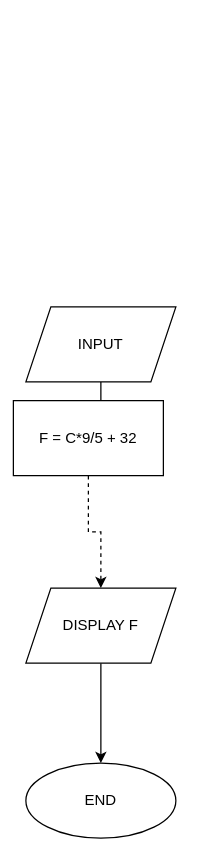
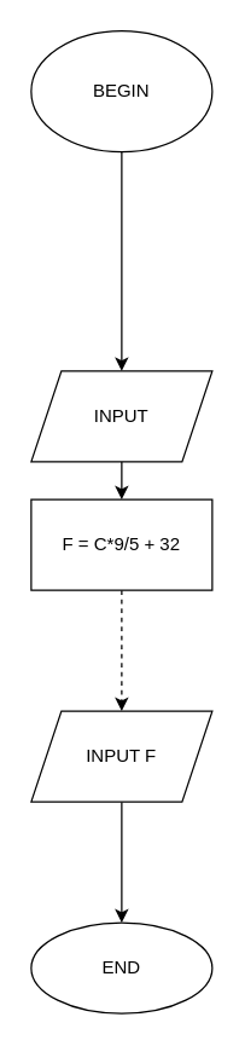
+ <mxCell id="3" value="BEGIN" style="ellipse;whiteSpace=wrap;html=1;" vertex="1" parent="1"><mxGeometry x="20" y="20" width="120" height="80" as="geometry" /></mxCell>
+ <mxCell id="2" value="" style="edgeStyle=orthogonalEdgeStyle;rounded=0;orthogonalLoop=1;jettySize=auto;html=1;" edge="1" parent="1" source="3" target="5"><mxGeometry relative="1" as="geometry" /></mxCell>
- <mxCell id="7" value="F = C*9/5 + 32" style="whiteSpace=wrap;html=1;" vertex="1" parent="1"><mxGeometry x="10" y="320" width="120" height="60" as="geometry" /></mxCell>
+ <mxCell id="7" value="F = C*9/5 + 32" style="whiteSpace=wrap;html=1;" vertex="1" parent="1"><mxGeometry x="20" y="330" width="120" height="60" as="geometry" /></mxCell>
- <mxCell id="9" value="DISPLAY F" style="shape=parallelogram;perimeter=parallelogramPerimeter;whiteSpace=wrap;html=1;fixedSize=1;" vertex="1" parent="1"><mxGeometry x="20" y="470" width="120" height="60" as="geometry" /></mxCell>
+ <mxCell id="9" value="INPUT F" style="shape=parallelogram;perimeter=parallelogramPerimeter;whiteSpace=wrap;html=1;fixedSize=1;" vertex="1" parent="1"><mxGeometry x="20" y="470" width="120" height="60" as="geometry" /></mxCell>
